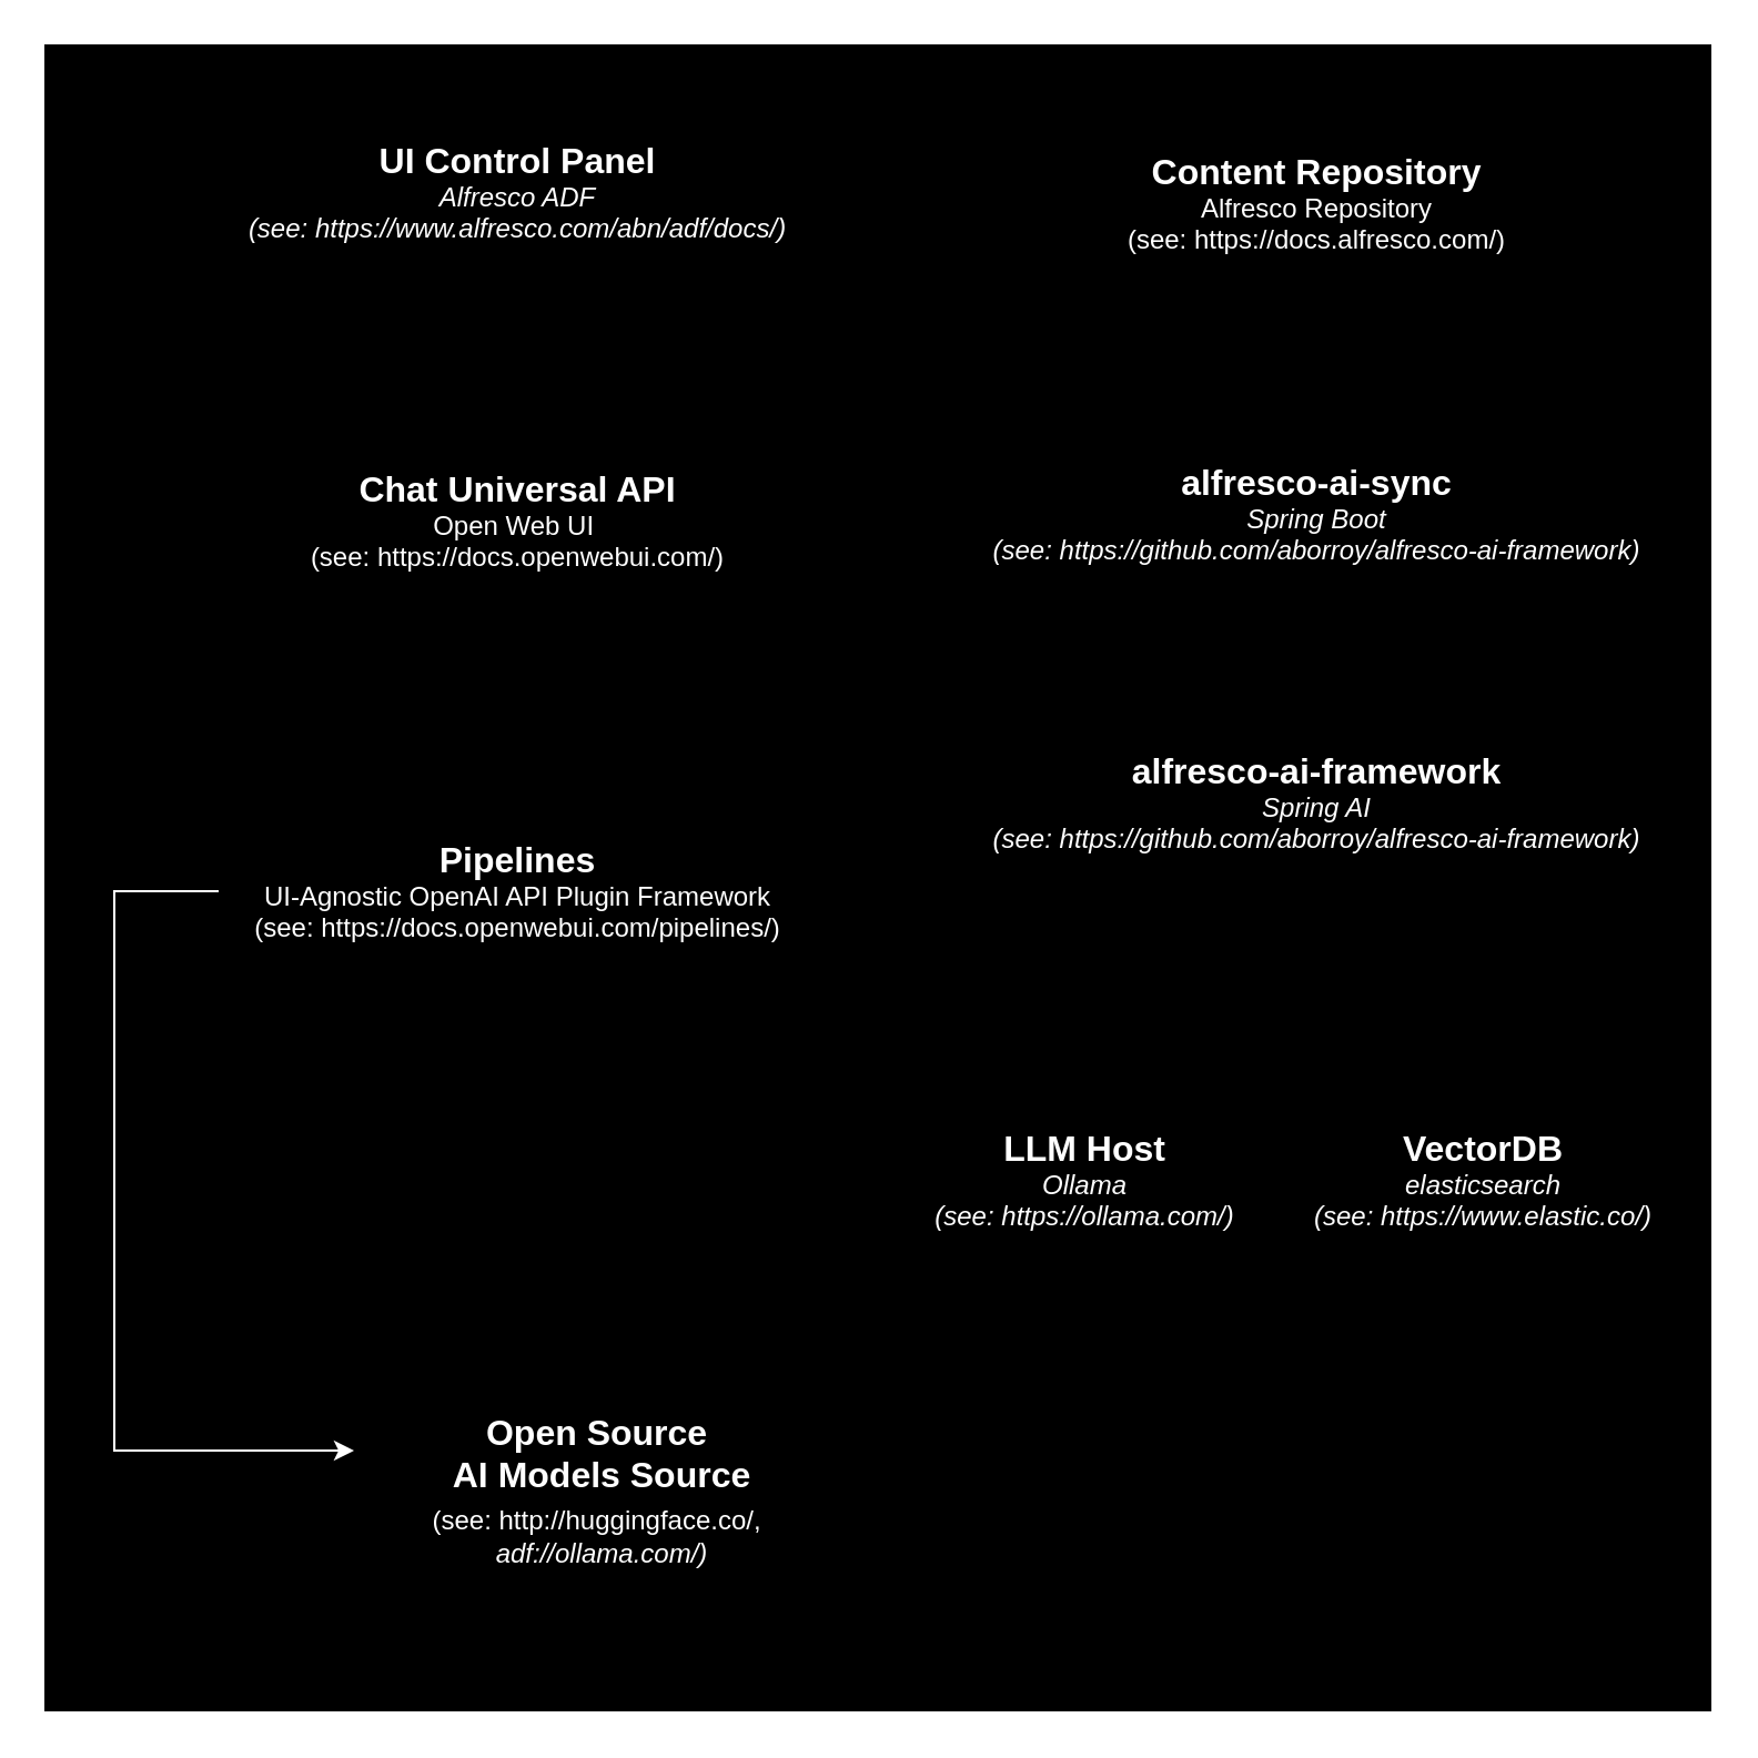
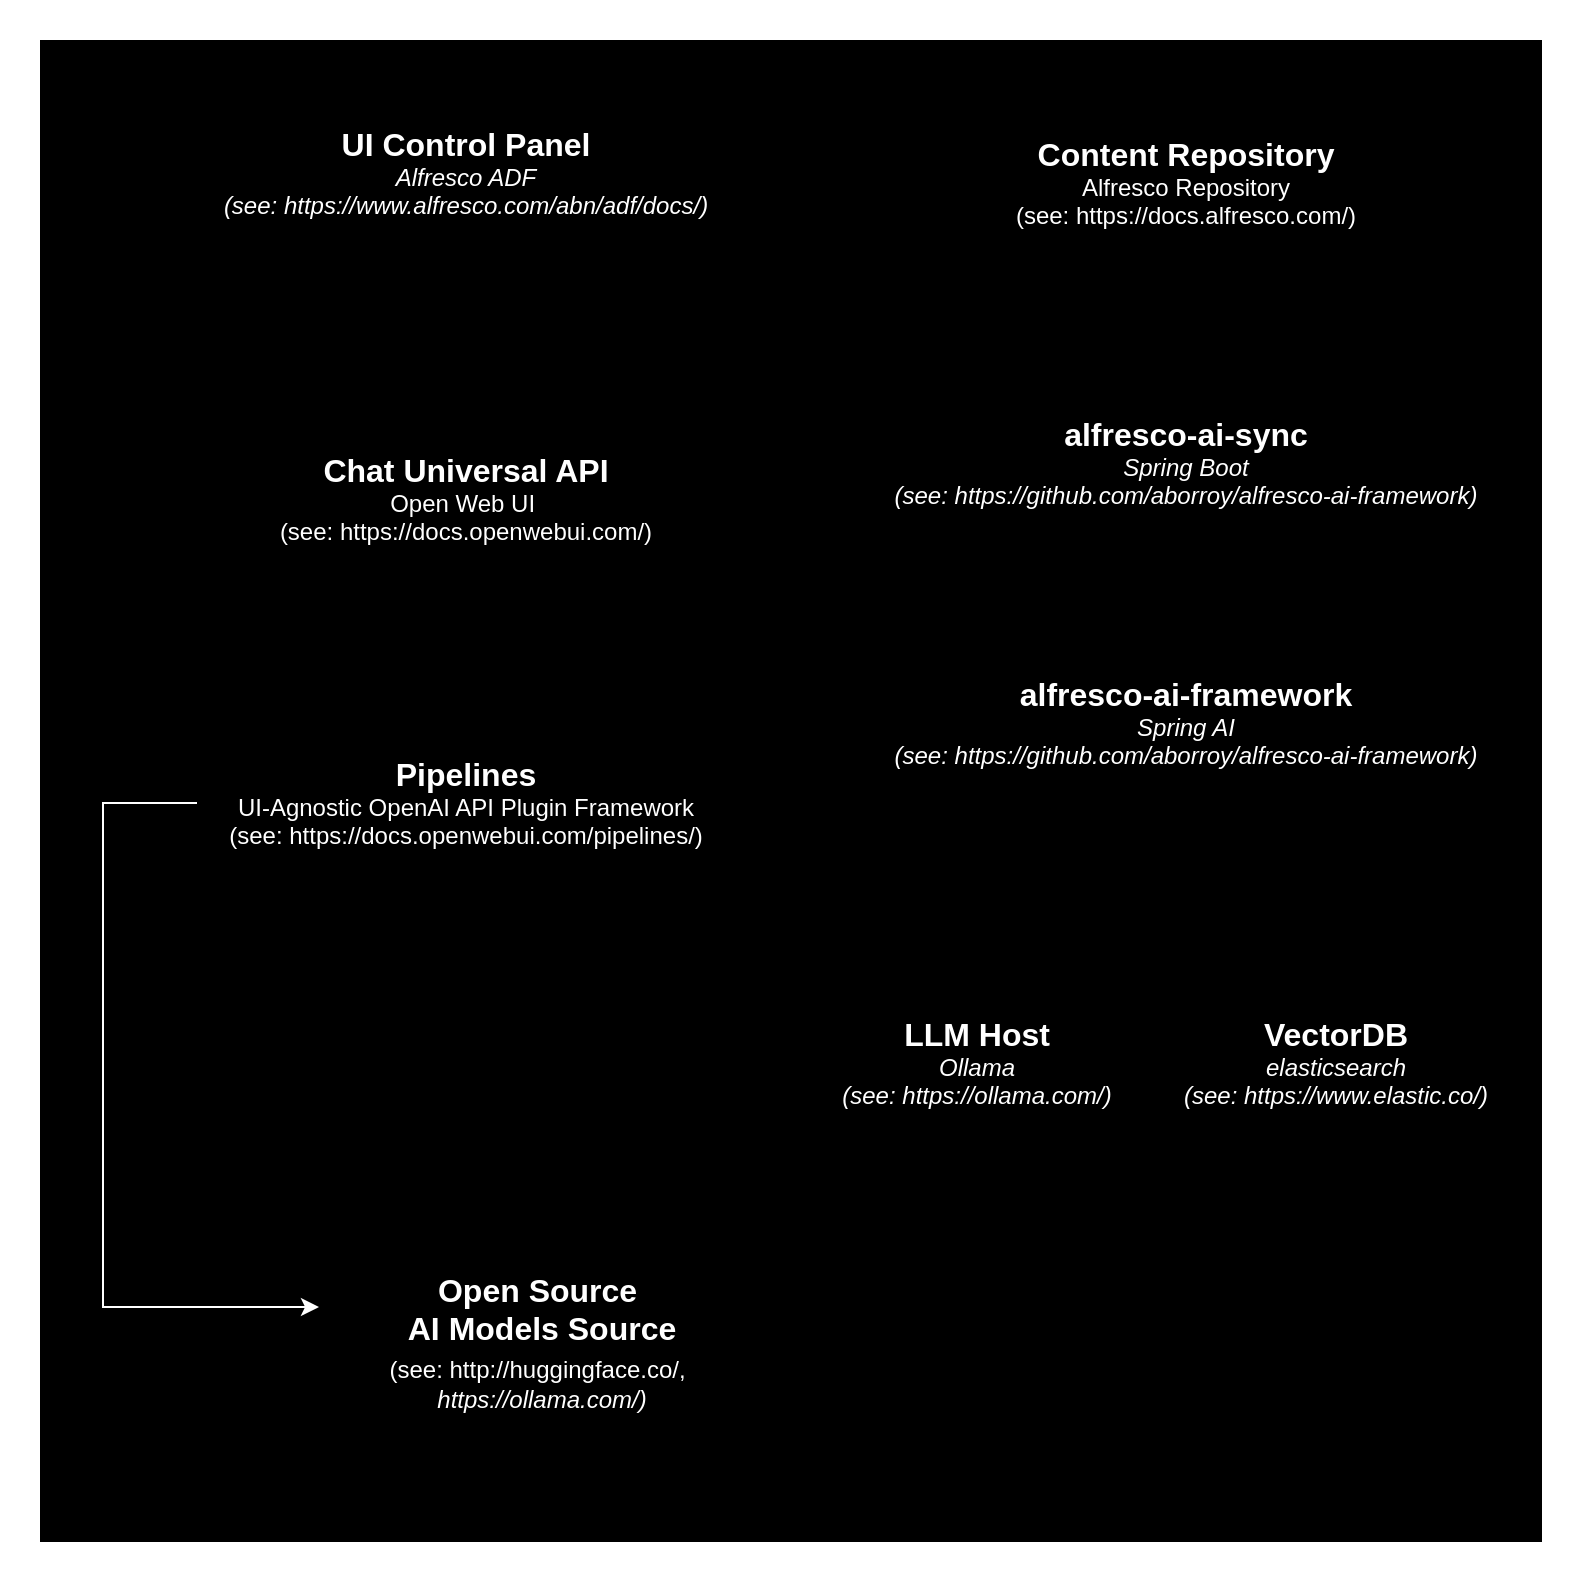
- <mxCell id="10" value="&lt;div&gt;&lt;b&gt;&lt;font style=&quot;font-size: 16px;&quot;&gt;Chat Universal API&lt;/font&gt;&lt;/b&gt;&lt;/div&gt;&lt;font style=&quot;&quot;&gt;Open Web UI&amp;nbsp;&lt;/font&gt;&lt;div&gt;&lt;font face=&quot;Helvetica&quot;&gt;(see:&amp;nbsp;&lt;span style=&quot;&quot;&gt;https://docs.openwebui.com/)&lt;/span&gt;&lt;/font&gt;&lt;/div&gt;" style="whiteSpace=wrap;html=1;labelBackgroundColor=#000000;fontColor=#FFFFFF;strokeColor=default;shadow=1;fillColor=#000000;shadowColor=#000000;" vertex="1" parent="1"><mxGeometry x="128" y="193.5" width="210" height="80" as="geometry" /></mxCell>
+ <mxCell id="10" value="&lt;div&gt;&lt;b&gt;&lt;font style=&quot;font-size: 16px;&quot;&gt;Chat Universal API&lt;/font&gt;&lt;/b&gt;&lt;/div&gt;&lt;font style=&quot;&quot;&gt;Open Web UI&amp;nbsp;&lt;/font&gt;&lt;div&gt;&lt;font face=&quot;Helvetica&quot;&gt;(see:&amp;nbsp;&lt;span style=&quot;&quot;&gt;https://docs.openwebui.com/)&lt;/span&gt;&lt;/font&gt;&lt;/div&gt;" style="whiteSpace=wrap;html=1;labelBackgroundColor=#000000;fontColor=#FFFFFF;strokeColor=default;shadow=1;fillColor=#000000;shadowColor=#000000;" vertex="1" parent="1"><mxGeometry x="128" y="208.5" width="210" height="80" as="geometry" /></mxCell>
- <mxCell id="20" value="&lt;font style=&quot;font-size: 16px;&quot;&gt;&lt;b&gt;Open Source&amp;nbsp;&lt;/b&gt;&lt;/font&gt;&lt;div&gt;&lt;font style=&quot;font-size: 16px;&quot;&gt;&lt;b&gt;AI Models Source&lt;/b&gt;&lt;/font&gt;&lt;div&gt;&lt;font&gt;(see:&amp;nbsp;&lt;/font&gt;&lt;span style=&quot;&quot;&gt;&lt;font style=&quot;&quot;&gt;http://huggingface.co/,&lt;span style=&quot;font-size: 16px;&quot;&gt;&lt;b&gt;&amp;nbsp;&lt;/b&gt;&lt;/span&gt;&lt;/font&gt;&lt;/span&gt;&lt;/div&gt;&lt;div&gt;&lt;span style=&quot;&quot;&gt;&lt;i&gt;adf://ollama.com/)&lt;/i&gt;&lt;/span&gt;&lt;/div&gt;&lt;/div&gt;" style="ellipse;shape=cloud;whiteSpace=wrap;html=1;labelBackgroundColor=#000000;fontColor=#FFFFFF;strokeColor=default;shadow=1;fillStyle=auto;fillColor=#000000;shadowColor=#000000;" vertex="1" parent="1"><mxGeometry x="141" y="581" width="260" height="180" as="geometry" /></mxCell>
+ <mxCell id="20" value="&lt;font style=&quot;font-size: 16px;&quot;&gt;&lt;b&gt;Open Source&amp;nbsp;&lt;/b&gt;&lt;/font&gt;&lt;div&gt;&lt;font style=&quot;font-size: 16px;&quot;&gt;&lt;b&gt;AI Models Source&lt;/b&gt;&lt;/font&gt;&lt;div&gt;&lt;font&gt;(see:&amp;nbsp;&lt;/font&gt;&lt;span style=&quot;&quot;&gt;&lt;font style=&quot;&quot;&gt;http://huggingface.co/,&lt;span style=&quot;font-size: 16px;&quot;&gt;&lt;b&gt;&amp;nbsp;&lt;/b&gt;&lt;/span&gt;&lt;/font&gt;&lt;/span&gt;&lt;/div&gt;&lt;div&gt;&lt;span style=&quot;&quot;&gt;&lt;i&gt;https://ollama.com/)&lt;/i&gt;&lt;/span&gt;&lt;/div&gt;&lt;/div&gt;" style="ellipse;shape=cloud;whiteSpace=wrap;html=1;labelBackgroundColor=#000000;fontColor=#FFFFFF;strokeColor=default;shadow=1;fillStyle=auto;fillColor=#000000;shadowColor=#000000;" vertex="1" parent="1"><mxGeometry x="141" y="581" width="260" height="180" as="geometry" /></mxCell>
